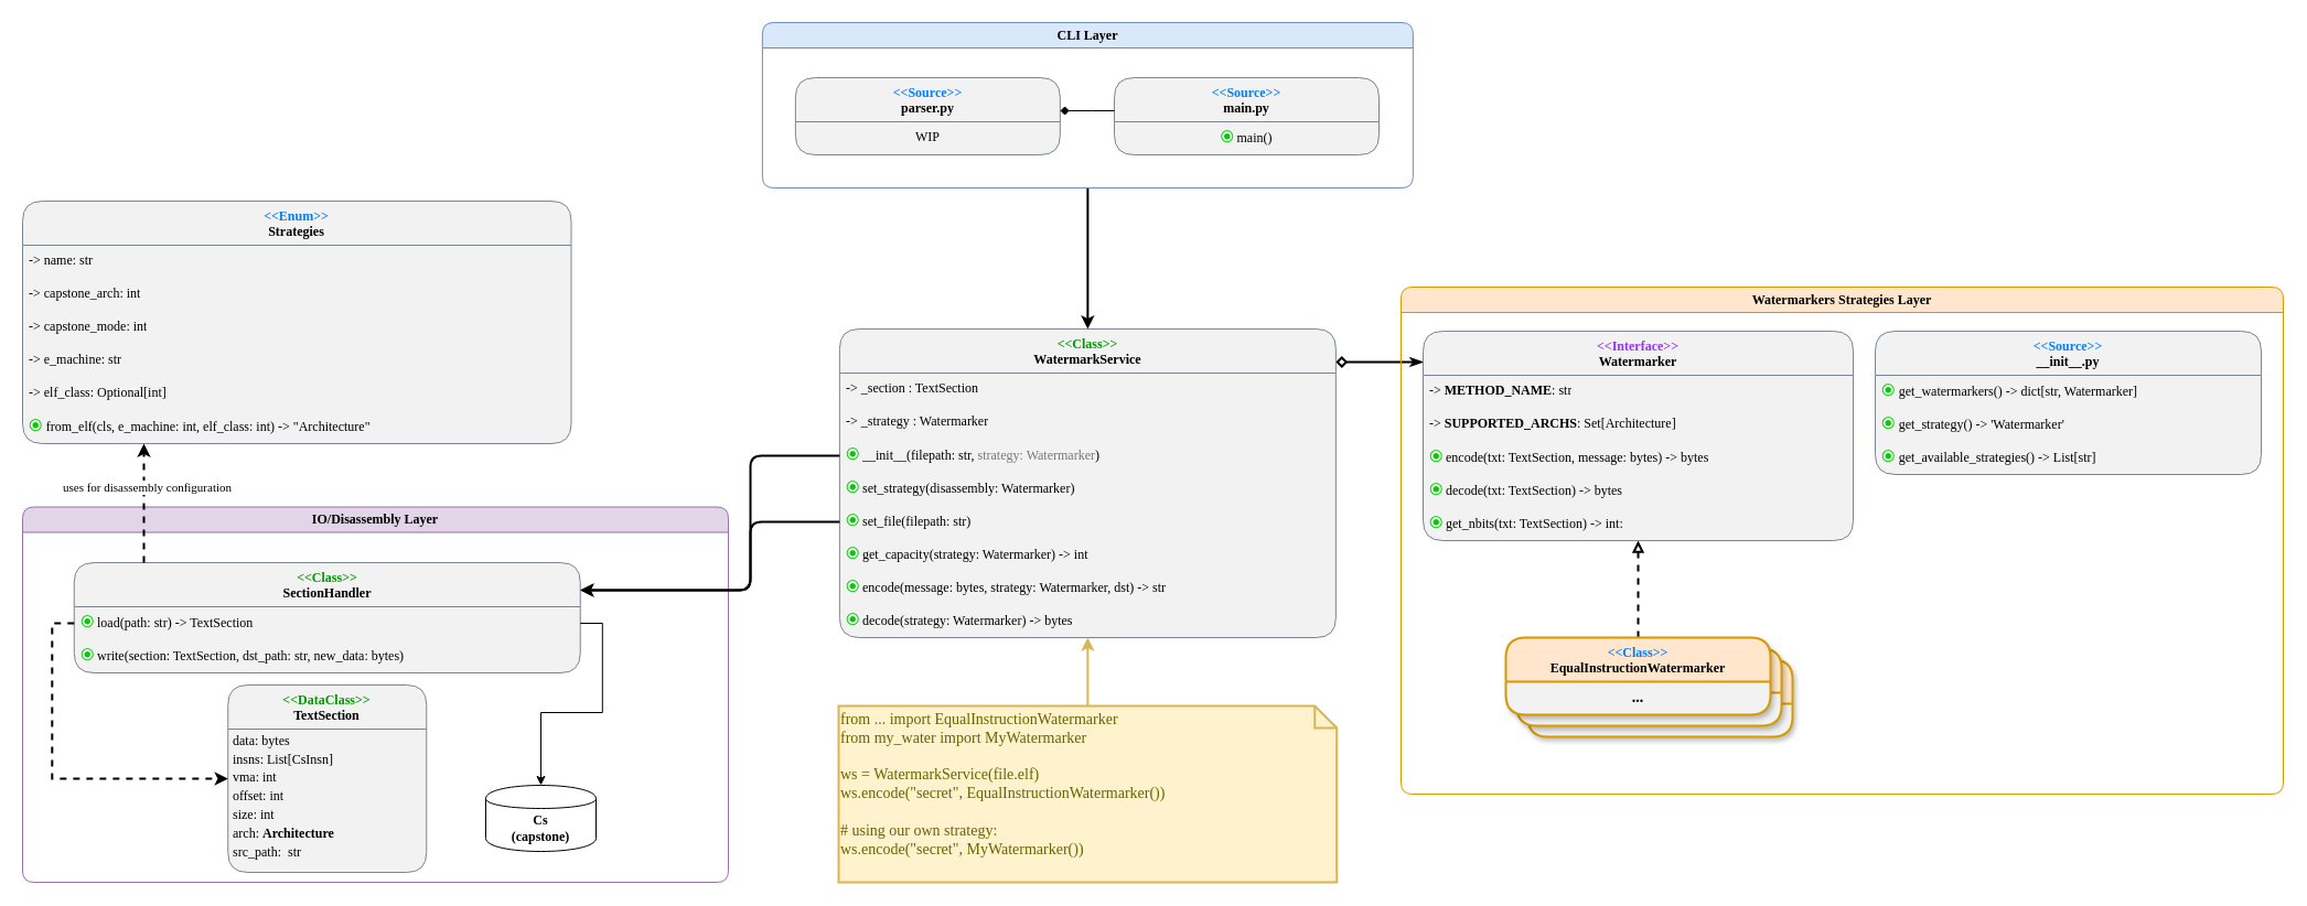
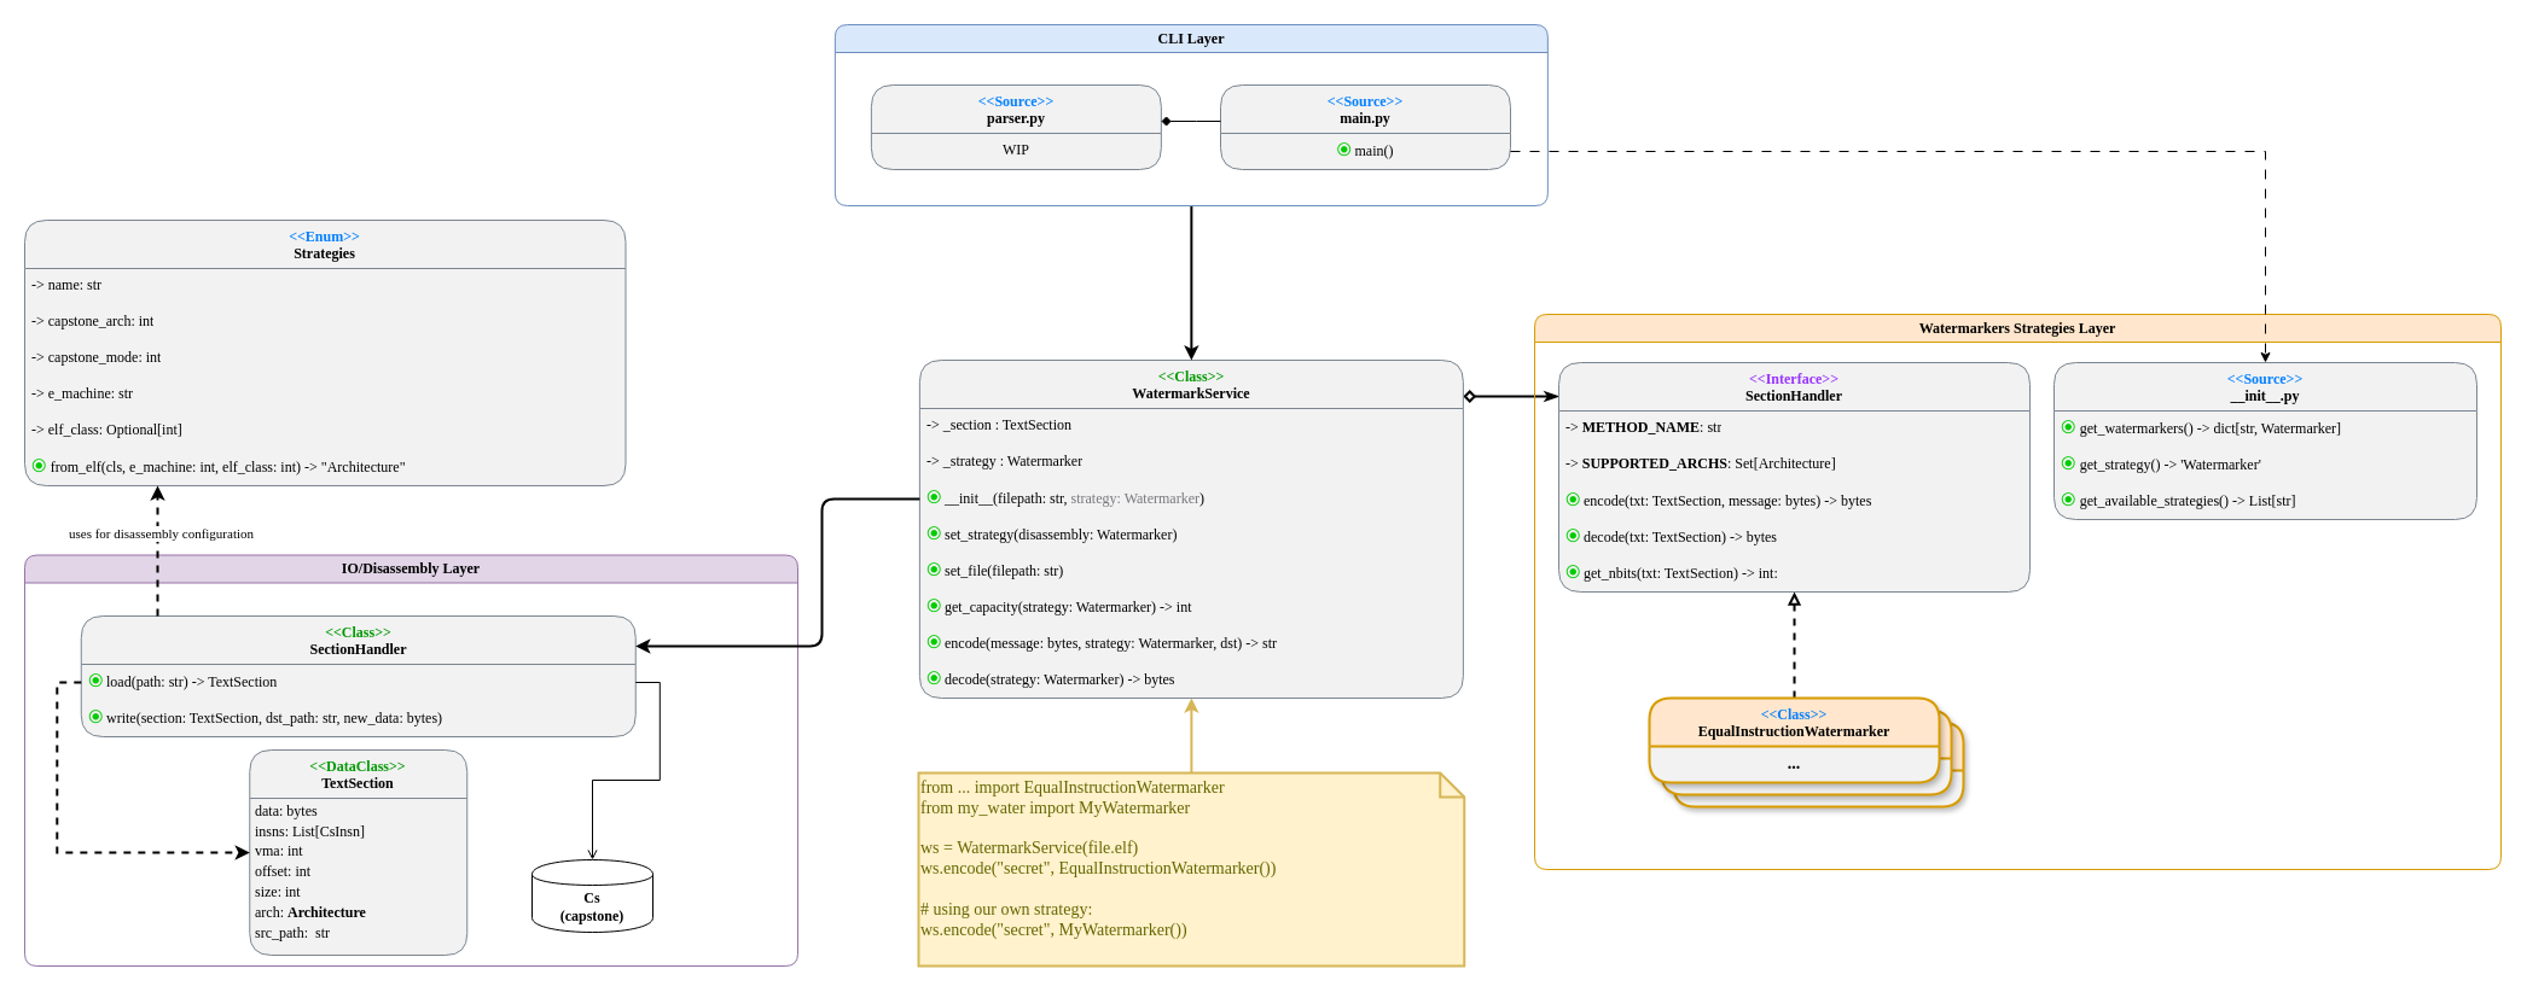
+ <mxCell id="59" style="edgeStyle=orthogonalEdgeStyle;rounded=0;orthogonalLoop=1;jettySize=auto;html=1;dashed=1;dashPattern=8 8;" edge="1" parent="1" source="40" target="55"><mxGeometry relative="1" as="geometry" /></mxCell>
- <mxCell id="49" value="&lt;span style=&quot;color: rgb(153, 51, 255);&quot;&gt;&amp;lt;&amp;lt;Interface&amp;gt;&amp;gt;&lt;/span&gt;&lt;div&gt;Watermarker&lt;/div&gt;" style="swimlane;fontStyle=1;align=center;verticalAlign=top;childLayout=stackLayout;horizontal=1;startSize=40;horizontalStack=0;resizeParent=1;resizeParentMax=0;resizeLast=0;collapsible=1;marginBottom=0;whiteSpace=wrap;html=1;fontFamily=JetBrains Mono;fontSource=https%3A%2F%2Ffonts.googleapis.com%2Fcss%3Ffamily%3DJetBrains%2BMono;rounded=1;fillColor=#F2F2F2;swimlaneFillColor=#F2F2F2;swimlaneLine=1;strokeColor=#7B8691;" parent="48" vertex="1"><mxGeometry x="20.02" y="40" width="390" height="190" as="geometry"><mxRectangle x="530" y="920" width="110" height="30" as="alternateBounds" /></mxGeometry></mxCell>
+ <mxCell id="49" value="&lt;span style=&quot;color: rgb(153, 51, 255);&quot;&gt;&amp;lt;&amp;lt;Interface&amp;gt;&amp;gt;&lt;/span&gt;&lt;div&gt;SectionHandler&lt;/div&gt;" style="swimlane;fontStyle=1;align=center;verticalAlign=top;childLayout=stackLayout;horizontal=1;startSize=40;horizontalStack=0;resizeParent=1;resizeParentMax=0;resizeLast=0;collapsible=1;marginBottom=0;whiteSpace=wrap;html=1;fontFamily=JetBrains Mono;fontSource=https%3A%2F%2Ffonts.googleapis.com%2Fcss%3Ffamily%3DJetBrains%2BMono;rounded=1;fillColor=#F2F2F2;swimlaneFillColor=#F2F2F2;swimlaneLine=1;strokeColor=#7B8691;" parent="48" vertex="1"><mxGeometry x="20.02" y="40" width="390" height="190" as="geometry"><mxRectangle x="530" y="920" width="110" height="30" as="alternateBounds" /></mxGeometry></mxCell>
- <mxCell id="47" style="edgeStyle=orthogonalEdgeStyle;rounded=1;orthogonalLoop=1;jettySize=auto;html=1;curved=0;entryX=1;entryY=0.25;entryDx=0;entryDy=0;strokeWidth=2;" parent="1" source="10" target="24" edge="1"><mxGeometry relative="1" as="geometry"><Array as="points"><mxPoint x="680" y="473" /><mxPoint x="680" y="535" /></Array></mxGeometry></mxCell>
- <mxCell id="29" style="edgeStyle=orthogonalEdgeStyle;rounded=0;orthogonalLoop=1;jettySize=auto;html=1;" parent="21" source="25" target="28" edge="1"><mxGeometry relative="1" as="geometry" /></mxCell>
+ <mxCell id="29" style="edgeStyle=orthogonalEdgeStyle;rounded=0;orthogonalLoop=1;jettySize=auto;html=1;endArrow=open;" parent="21" source="25" target="28" edge="1"><mxGeometry relative="1" as="geometry" /></mxCell>
